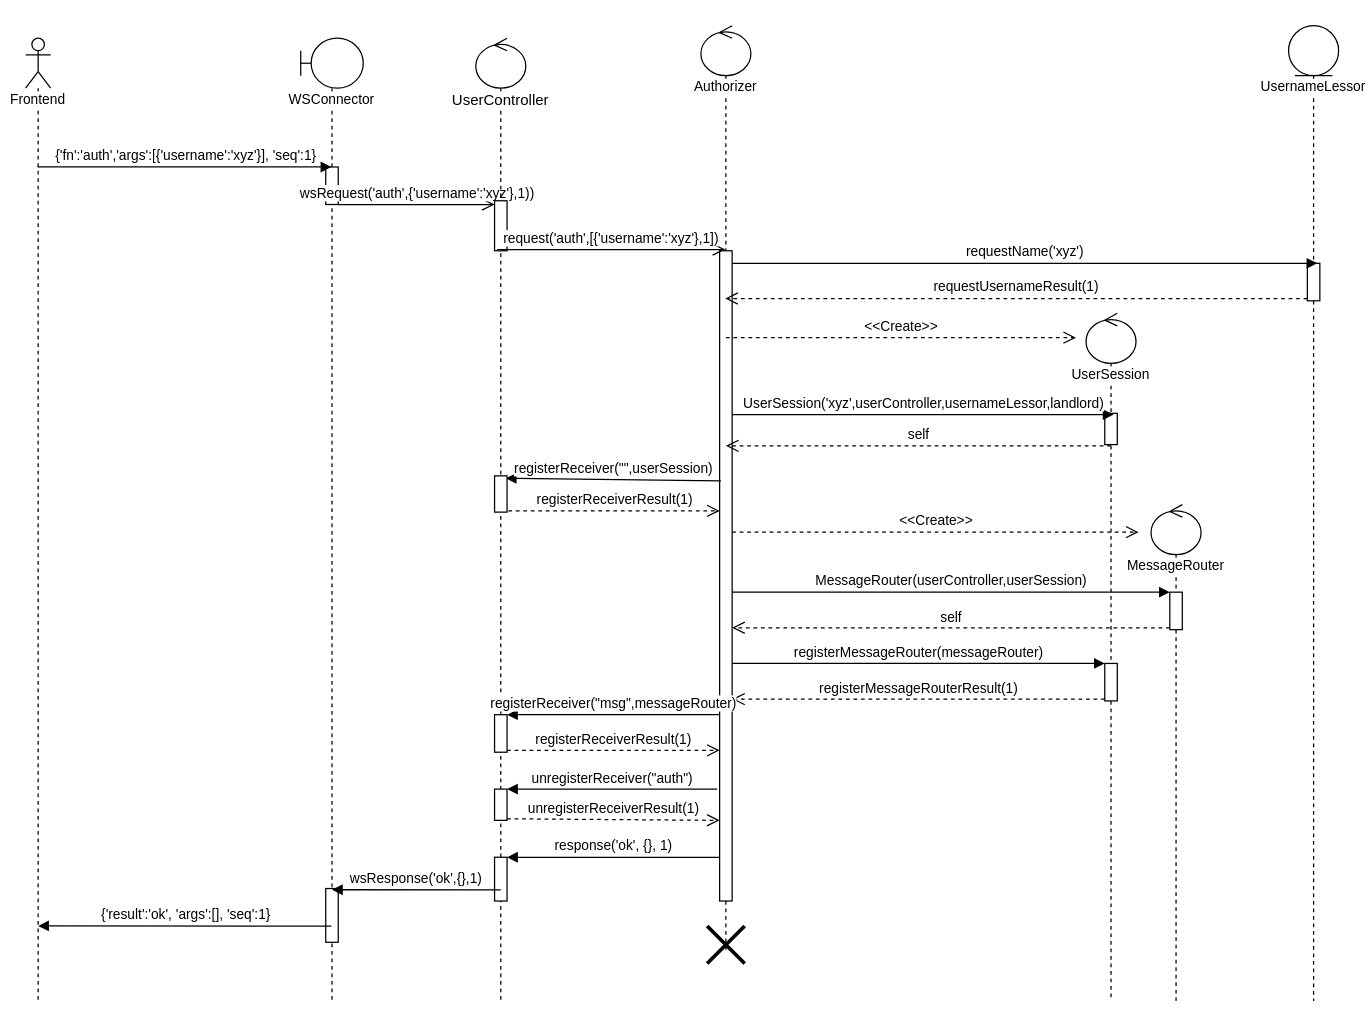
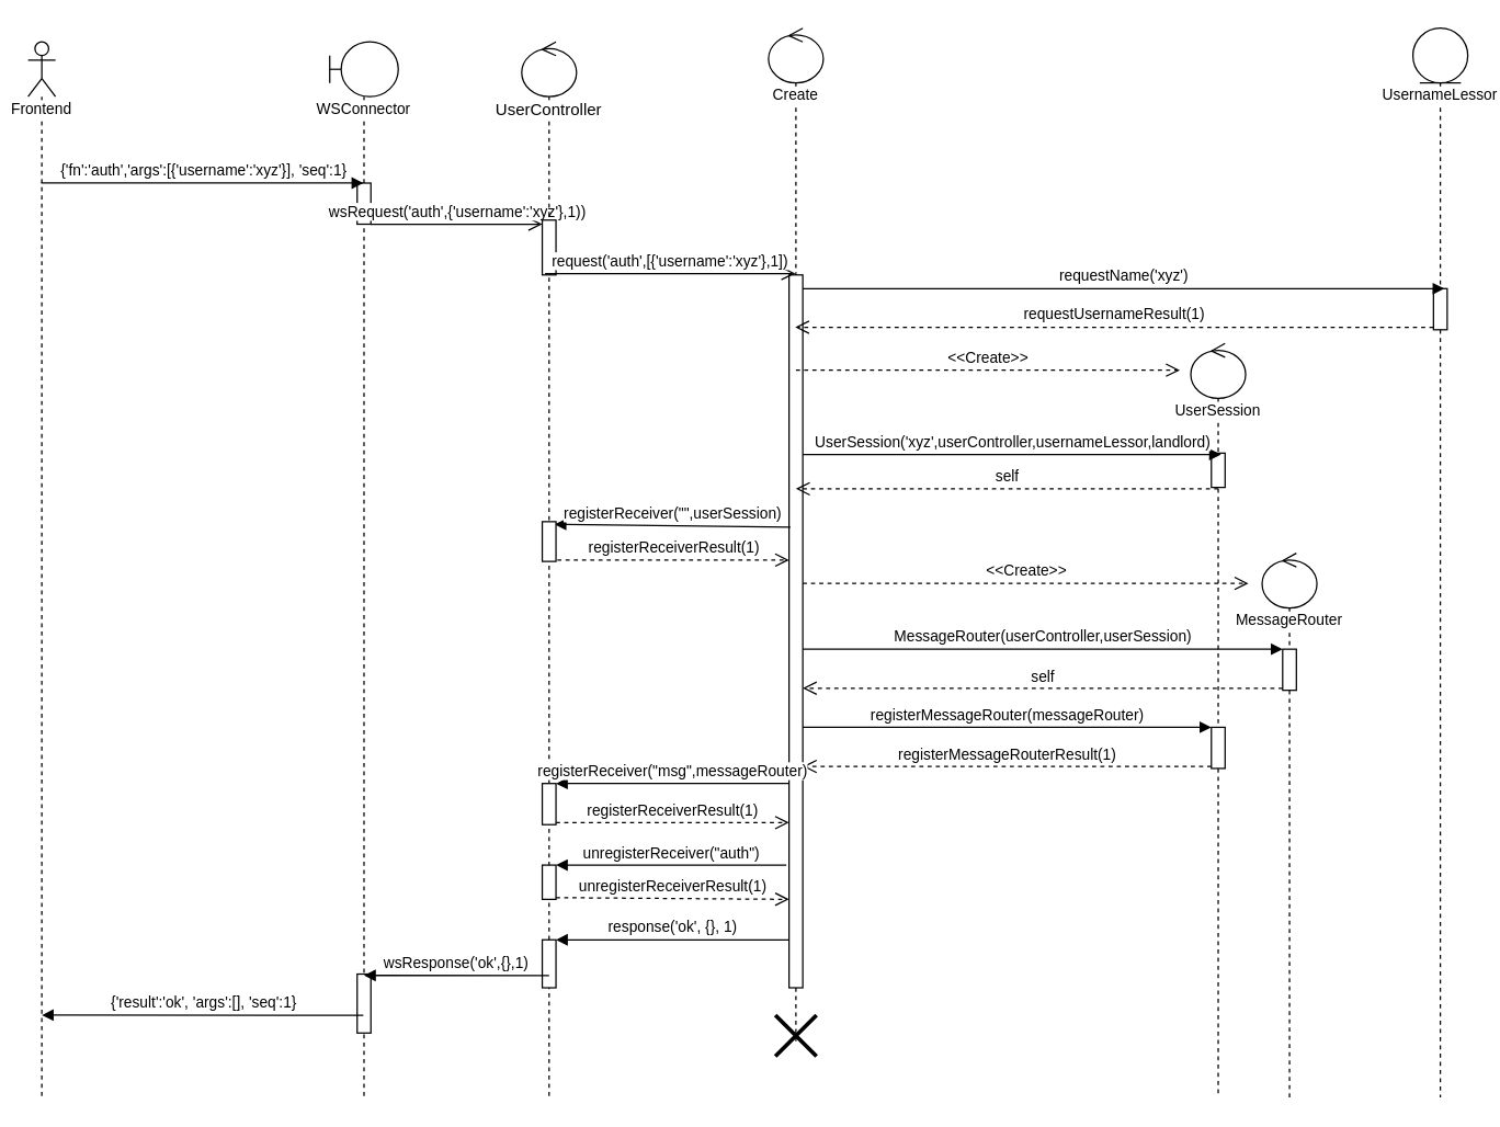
- <mxCell id="2" value="Authorizer" style="shape=umlLifeline;participant=umlControl;perimeter=lifelinePerimeter;whiteSpace=wrap;html=1;container=1;collapsible=0;recursiveResize=0;verticalAlign=top;spacingTop=36;labelBackgroundColor=#ffffff;outlineConnect=0;fontSize=11;" parent="1" vertex="1"><mxGeometry x="560" y="20" width="40" height="740" as="geometry" /></mxCell>
+ <mxCell id="2" value="Create" style="shape=umlLifeline;participant=umlControl;perimeter=lifelinePerimeter;whiteSpace=wrap;html=1;container=1;collapsible=0;recursiveResize=0;verticalAlign=top;spacingTop=36;labelBackgroundColor=#ffffff;outlineConnect=0;fontSize=11;" parent="1" vertex="1"><mxGeometry x="560" y="20" width="40" height="740" as="geometry" /></mxCell>
